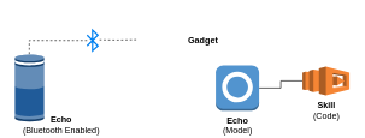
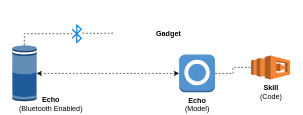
- <mxCell id="4" style="edgeStyle=orthogonalEdgeStyle;rounded=0;orthogonalLoop=1;jettySize=auto;html=1;entryX=0;entryY=0.5;entryDx=0;entryDy=0;entryPerimeter=0;startArrow=none;startFill=0;endArrow=none;endFill=0;" edge="1" parent="1" source="5" target="9"><mxGeometry relative="1" as="geometry" /></mxCell>
+ <mxCell id="4" style="edgeStyle=orthogonalEdgeStyle;rounded=0;orthogonalLoop=1;jettySize=auto;html=1;entryX=0;entryY=0.5;entryDx=0;entryDy=0;entryPerimeter=0;startArrow=none;startFill=0;endArrow=none;endFill=0;dashed=1;" edge="1" parent="1" source="5" target="9"><mxGeometry relative="1" as="geometry" /></mxCell>
+ <mxCell id="2" style="edgeStyle=orthogonalEdgeStyle;rounded=0;orthogonalLoop=1;jettySize=auto;html=1;entryX=0;entryY=0.5;entryDx=0;entryDy=0;entryPerimeter=0;dashed=1;startArrow=classic;startFill=1;" edge="1" parent="1" source="3" target="5"><mxGeometry relative="1" as="geometry" /></mxCell>
